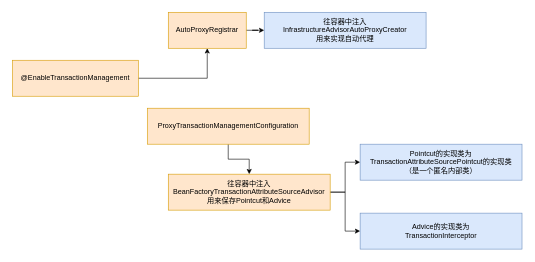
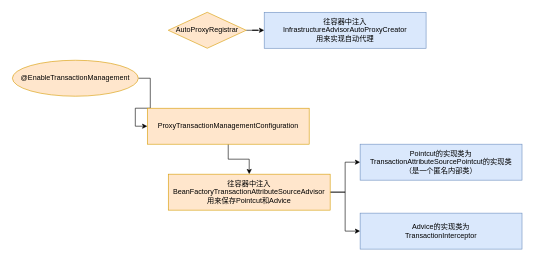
- <mxCell id="5" value="AutoProxyRegistrar" style="rounded=0;whiteSpace=wrap;html=1;fillColor=#ffe6cc;strokeColor=#d79b00;" vertex="1" parent="1"><mxGeometry x="280" y="20" width="130" height="60" as="geometry" /></mxCell>
+ <mxCell id="5" value="AutoProxyRegistrar" style="rhombus;whiteSpace=wrap;html=1;fillColor=#ffe6cc;strokeColor=#d79b00;" vertex="1" parent="1"><mxGeometry x="280" y="20" width="130" height="60" as="geometry" /></mxCell>
- <mxCell id="3" value="@EnableTransactionManagement" style="rounded=0;whiteSpace=wrap;html=1;fillColor=#ffe6cc;strokeColor=#d79b00;" vertex="1" parent="1"><mxGeometry x="20" y="100" width="210" height="60" as="geometry" /></mxCell>
+ <mxCell id="3" value="@EnableTransactionManagement" style="ellipse;whiteSpace=wrap;html=1;fillColor=#ffe6cc;strokeColor=#d79b00;" vertex="1" parent="1"><mxGeometry x="20" y="100" width="210" height="60" as="geometry" /></mxCell>
- <mxCell id="2" style="edgeStyle=orthogonalEdgeStyle;rounded=0;orthogonalLoop=1;jettySize=auto;html=1;exitX=1;exitY=0.5;exitDx=0;exitDy=0;" edge="1" parent="1" source="3" target="5"><mxGeometry relative="1" as="geometry" /></mxCell>
+ <mxCell id="2" style="edgeStyle=orthogonalEdgeStyle;rounded=0;orthogonalLoop=1;jettySize=auto;html=1;exitX=1;exitY=0.5;exitDx=0;exitDy=0;entryX=0;entryY=0.5;entryDx=0;entryDy=0;" edge="1" parent="1" source="3" target="7"><mxGeometry relative="1" as="geometry" /></mxCell>
